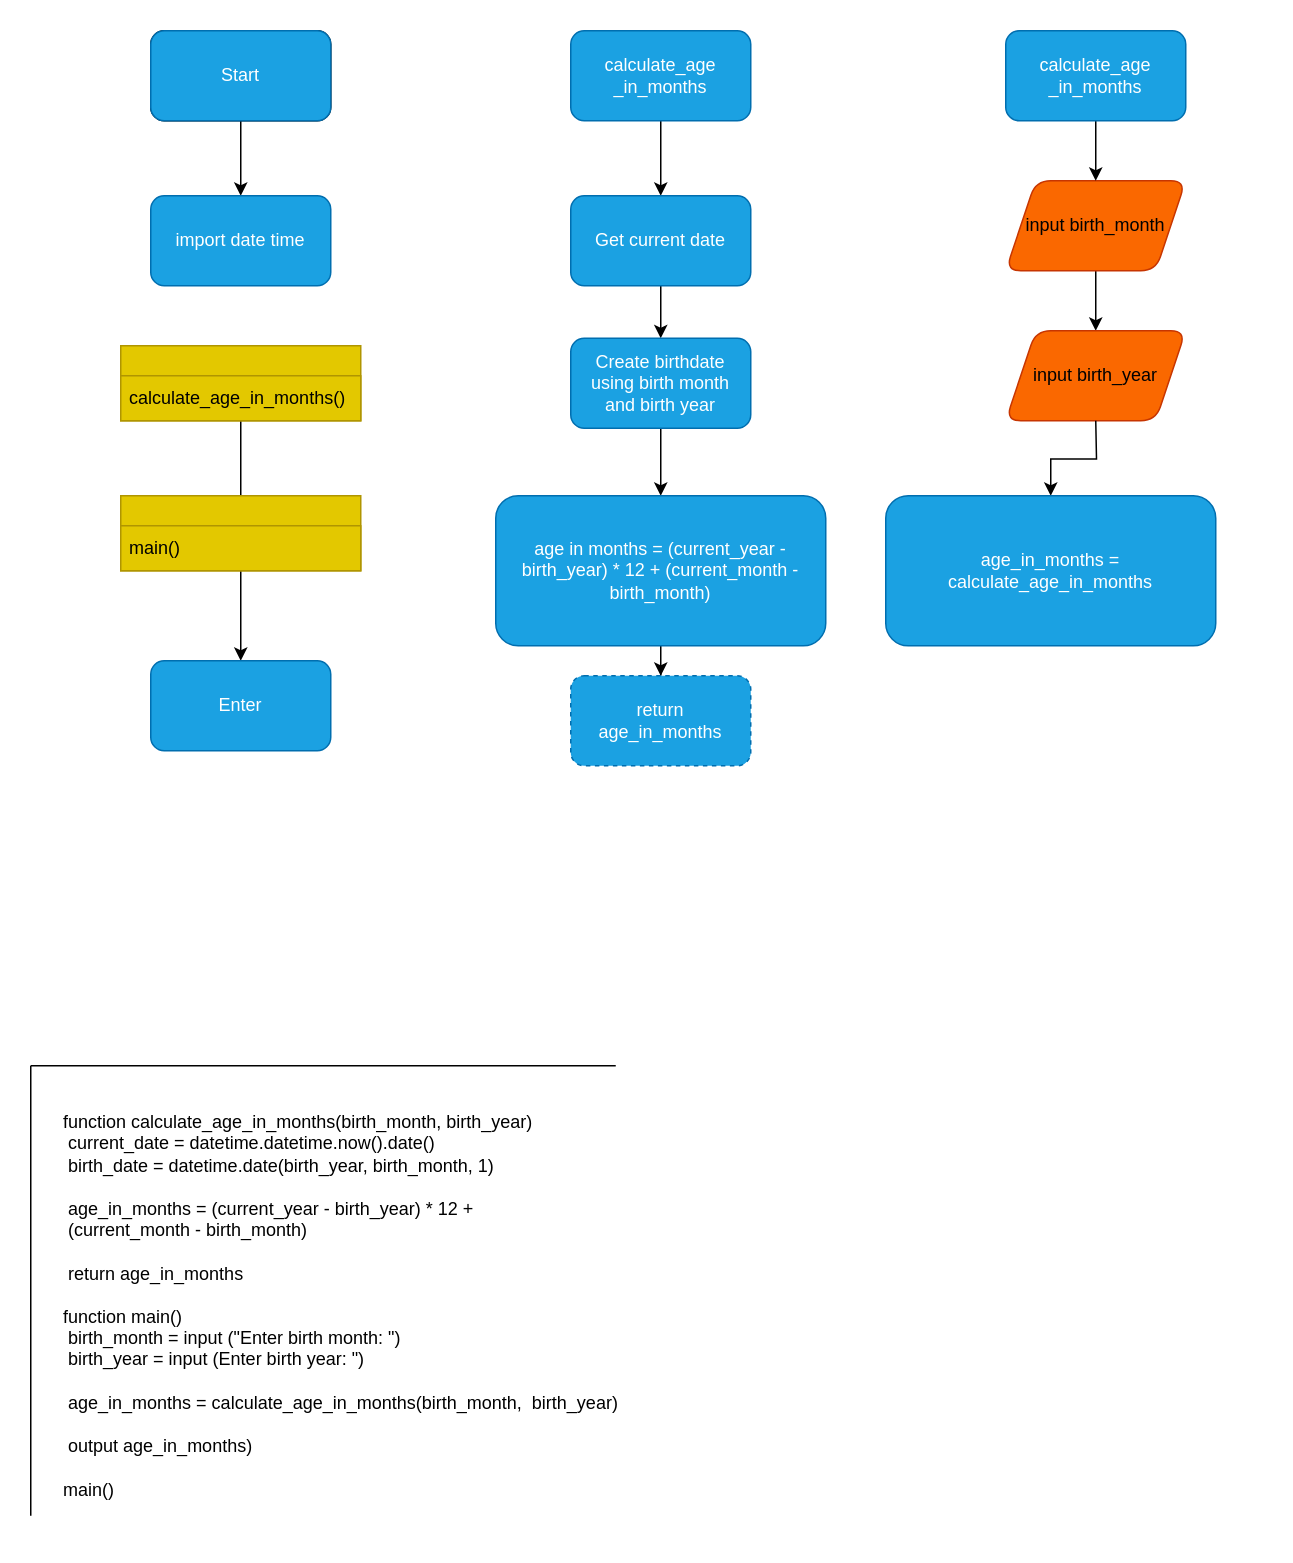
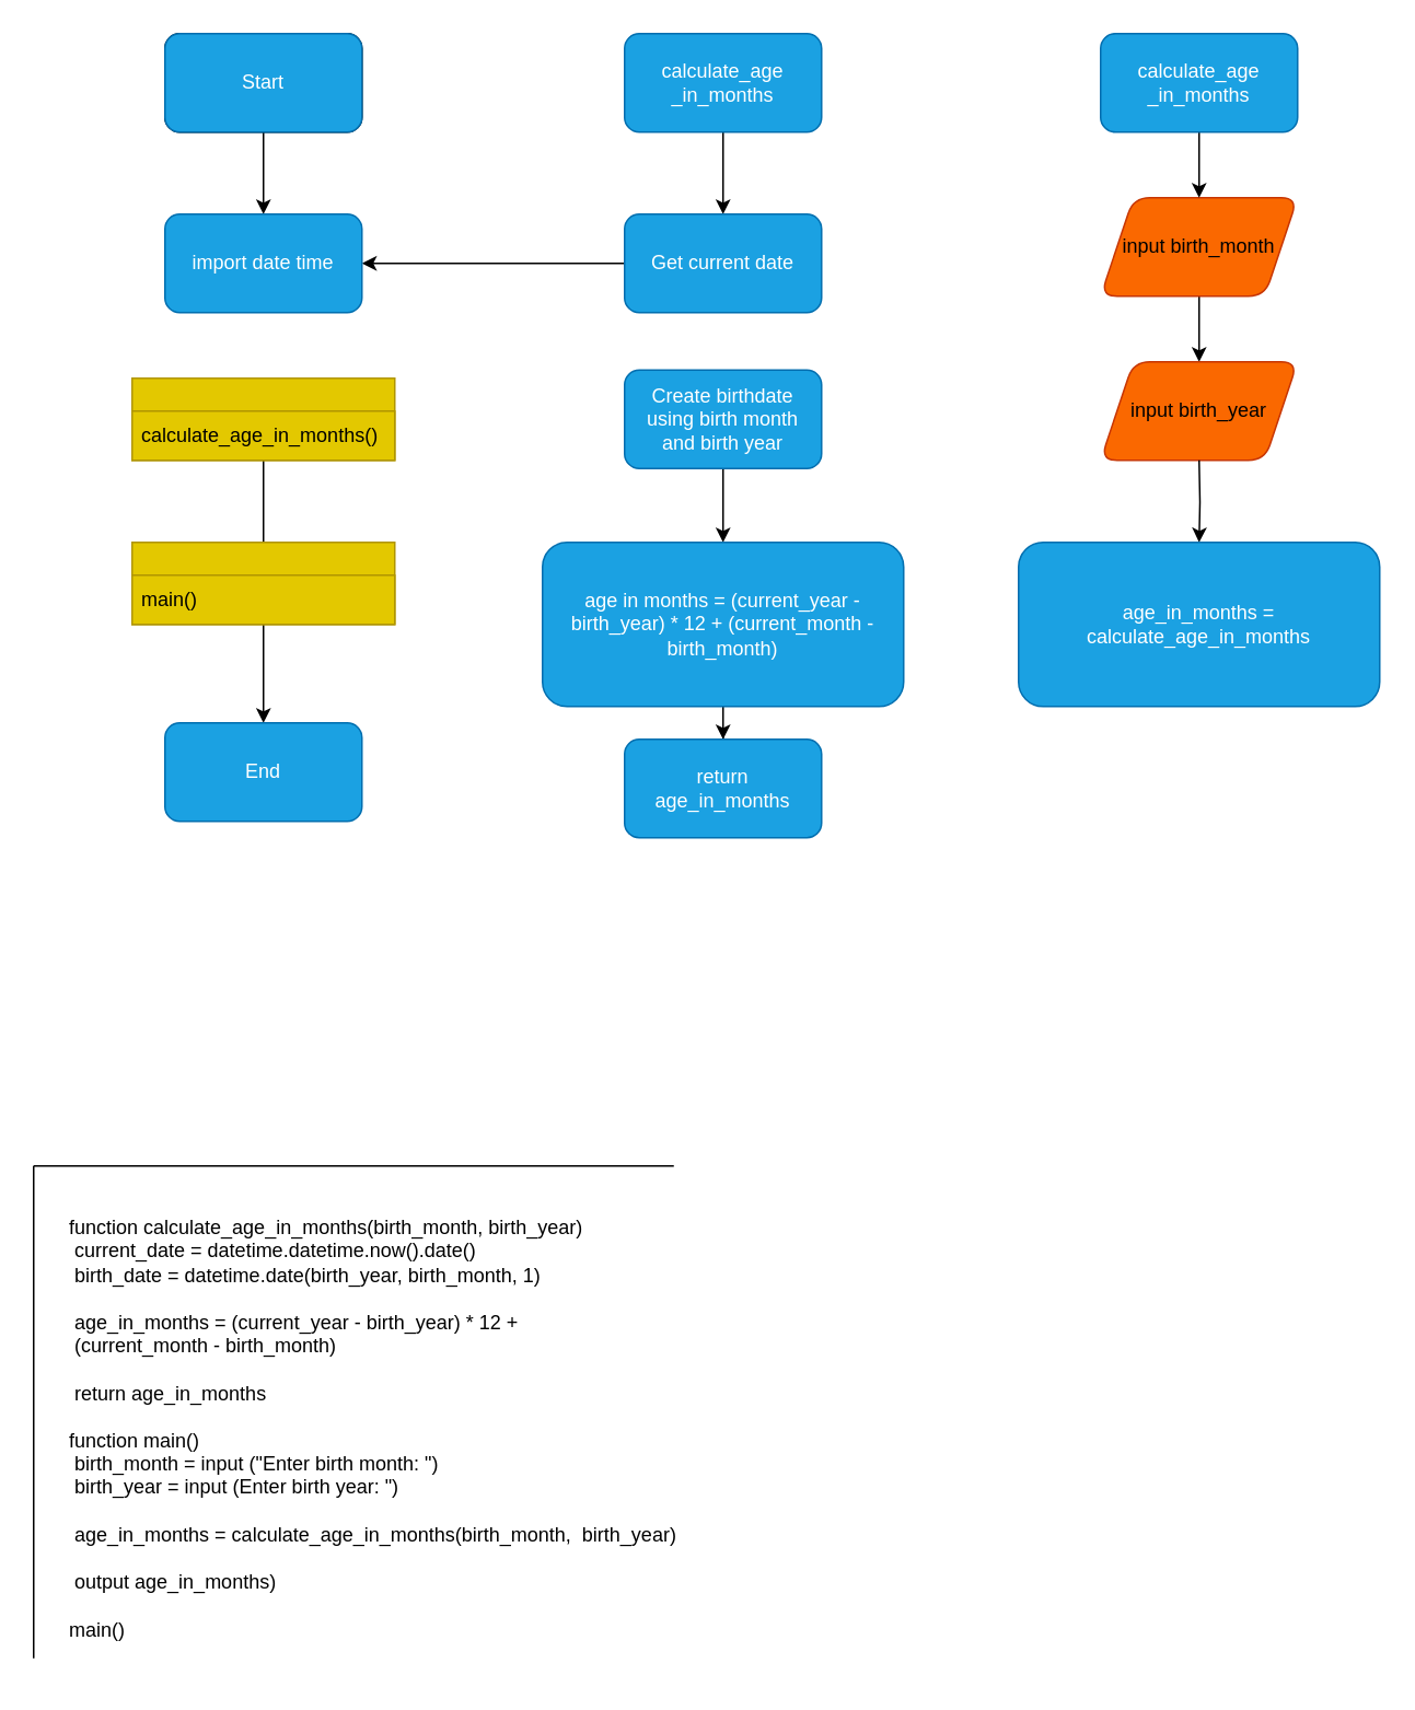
- <mxCell id="12" value="" style="edgeStyle=orthogonalEdgeStyle;rounded=0;orthogonalLoop=1;jettySize=auto;html=1;" edge="1" parent="1" source="13" target="15"><mxGeometry relative="1" as="geometry" /></mxCell>
+ <mxCell id="12" value="" style="edgeStyle=orthogonalEdgeStyle;rounded=0;orthogonalLoop=1;jettySize=auto;html=1;" edge="1" parent="1" source="13" target="20"><mxGeometry relative="1" as="geometry" /></mxCell>
- <mxCell id="30" value="age_in_months = calculate_age_in_months" style="whiteSpace=wrap;html=1;rounded=1;fillColor=#1ba1e2;fontColor=#ffffff;strokeColor=#006EAF;" vertex="1" parent="1"><mxGeometry x="590" y="330" width="220" height="100" as="geometry" /></mxCell>
+ <mxCell id="30" value="age_in_months = calculate_age_in_months" style="whiteSpace=wrap;html=1;rounded=1;fillColor=#1ba1e2;fontColor=#ffffff;strokeColor=#006EAF;" vertex="1" parent="1"><mxGeometry x="620" y="330" width="220" height="100" as="geometry" /></mxCell>
- <mxCell id="21" value="Enter" style="rounded=1;whiteSpace=wrap;html=1;fillColor=#1ba1e2;fontColor=#ffffff;strokeColor=#006EAF;" vertex="1" parent="1"><mxGeometry x="100" y="440" width="120" height="60" as="geometry" /></mxCell>
+ <mxCell id="21" value="End" style="rounded=1;whiteSpace=wrap;html=1;fillColor=#1ba1e2;fontColor=#ffffff;strokeColor=#006EAF;" vertex="1" parent="1"><mxGeometry x="100" y="440" width="120" height="60" as="geometry" /></mxCell>
- <mxCell id="18" value="return&lt;br&gt;age_in_months" style="whiteSpace=wrap;html=1;rounded=1;fillColor=#1ba1e2;fontColor=#ffffff;strokeColor=#006EAF;dashed=1;" vertex="1" parent="1"><mxGeometry x="380" y="450" width="120" height="60" as="geometry" /></mxCell>
+ <mxCell id="18" value="return&lt;br&gt;age_in_months" style="whiteSpace=wrap;html=1;rounded=1;fillColor=#1ba1e2;fontColor=#ffffff;strokeColor=#006EAF;" vertex="1" parent="1"><mxGeometry x="380" y="450" width="120" height="60" as="geometry" /></mxCell>
